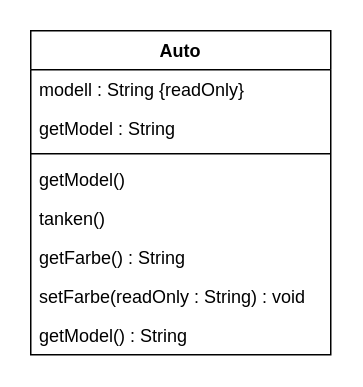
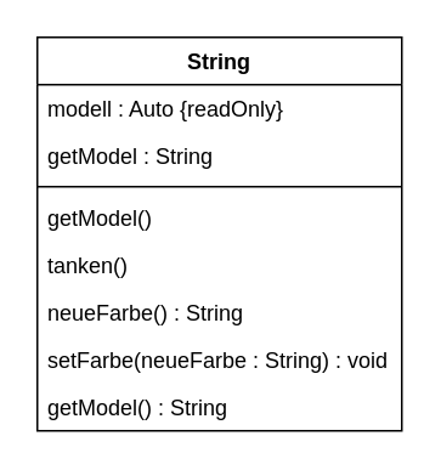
- <mxCell id="2" value="Auto" style="swimlane;fontStyle=1;align=center;verticalAlign=top;childLayout=stackLayout;horizontal=1;startSize=26;horizontalStack=0;resizeParent=1;resizeParentMax=0;resizeLast=0;collapsible=1;marginBottom=0;" vertex="1" parent="1"><mxGeometry x="20" y="20" width="200" height="216" as="geometry" /></mxCell>
+ <mxCell id="2" value="String" style="swimlane;fontStyle=1;align=center;verticalAlign=top;childLayout=stackLayout;horizontal=1;startSize=26;horizontalStack=0;resizeParent=1;resizeParentMax=0;resizeLast=0;collapsible=1;marginBottom=0;" vertex="1" parent="1"><mxGeometry x="20" y="20" width="200" height="216" as="geometry" /></mxCell>
- <mxCell id="3" value="modell : String {readOnly}" style="text;strokeColor=none;fillColor=none;align=left;verticalAlign=top;spacingLeft=4;spacingRight=4;overflow=hidden;rotatable=0;points=[[0,0.5],[1,0.5]];portConstraint=eastwest;" vertex="1" parent="2"><mxGeometry y="26" width="200" height="26" as="geometry" /></mxCell>
+ <mxCell id="3" value="modell : Auto {readOnly}" style="text;strokeColor=none;fillColor=none;align=left;verticalAlign=top;spacingLeft=4;spacingRight=4;overflow=hidden;rotatable=0;points=[[0,0.5],[1,0.5]];portConstraint=eastwest;" vertex="1" parent="2"><mxGeometry y="26" width="200" height="26" as="geometry" /></mxCell>
- <mxCell id="8" value="getFarbe() : String" style="text;strokeColor=none;fillColor=none;align=left;verticalAlign=top;spacingLeft=4;spacingRight=4;overflow=hidden;rotatable=0;points=[[0,0.5],[1,0.5]];portConstraint=eastwest;" vertex="1" parent="2"><mxGeometry y="138" width="200" height="26" as="geometry" /></mxCell>
+ <mxCell id="8" value="neueFarbe() : String" style="text;strokeColor=none;fillColor=none;align=left;verticalAlign=top;spacingLeft=4;spacingRight=4;overflow=hidden;rotatable=0;points=[[0,0.5],[1,0.5]];portConstraint=eastwest;" vertex="1" parent="2"><mxGeometry y="138" width="200" height="26" as="geometry" /></mxCell>
- <mxCell id="9" value="setFarbe(readOnly : String) : void" style="text;strokeColor=none;fillColor=none;align=left;verticalAlign=top;spacingLeft=4;spacingRight=4;overflow=hidden;rotatable=0;points=[[0,0.5],[1,0.5]];portConstraint=eastwest;" vertex="1" parent="2"><mxGeometry y="164" width="200" height="26" as="geometry" /></mxCell>
+ <mxCell id="9" value="setFarbe(neueFarbe : String) : void" style="text;strokeColor=none;fillColor=none;align=left;verticalAlign=top;spacingLeft=4;spacingRight=4;overflow=hidden;rotatable=0;points=[[0,0.5],[1,0.5]];portConstraint=eastwest;" vertex="1" parent="2"><mxGeometry y="164" width="200" height="26" as="geometry" /></mxCell>
